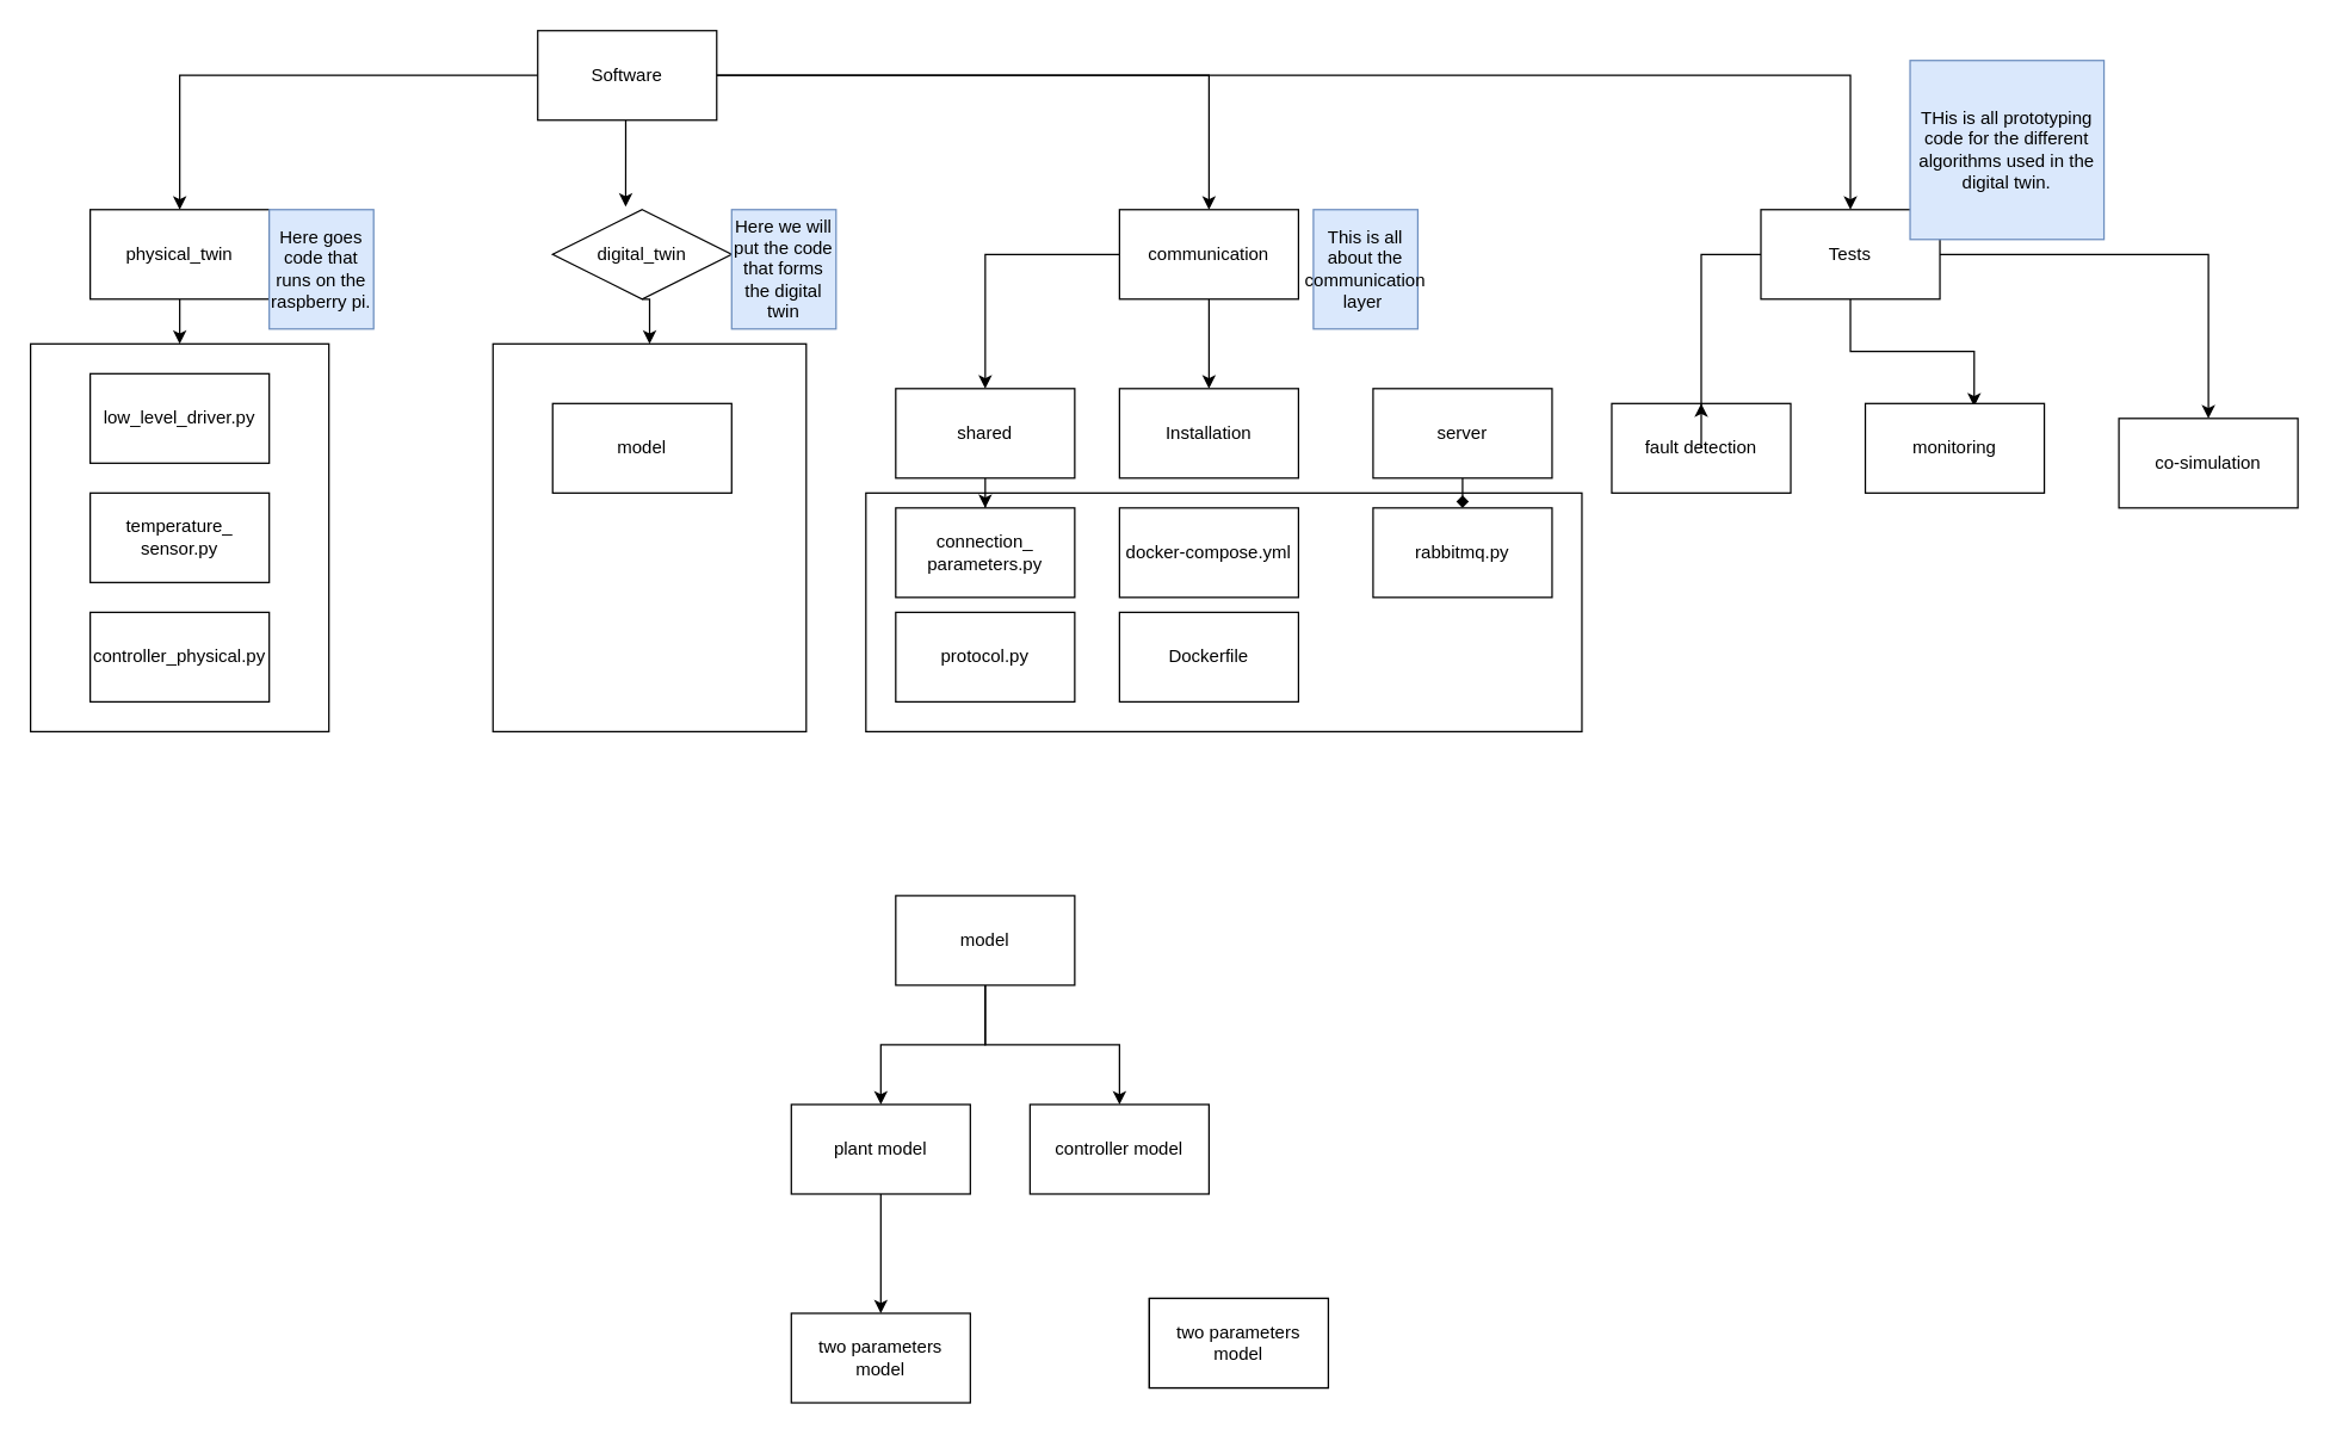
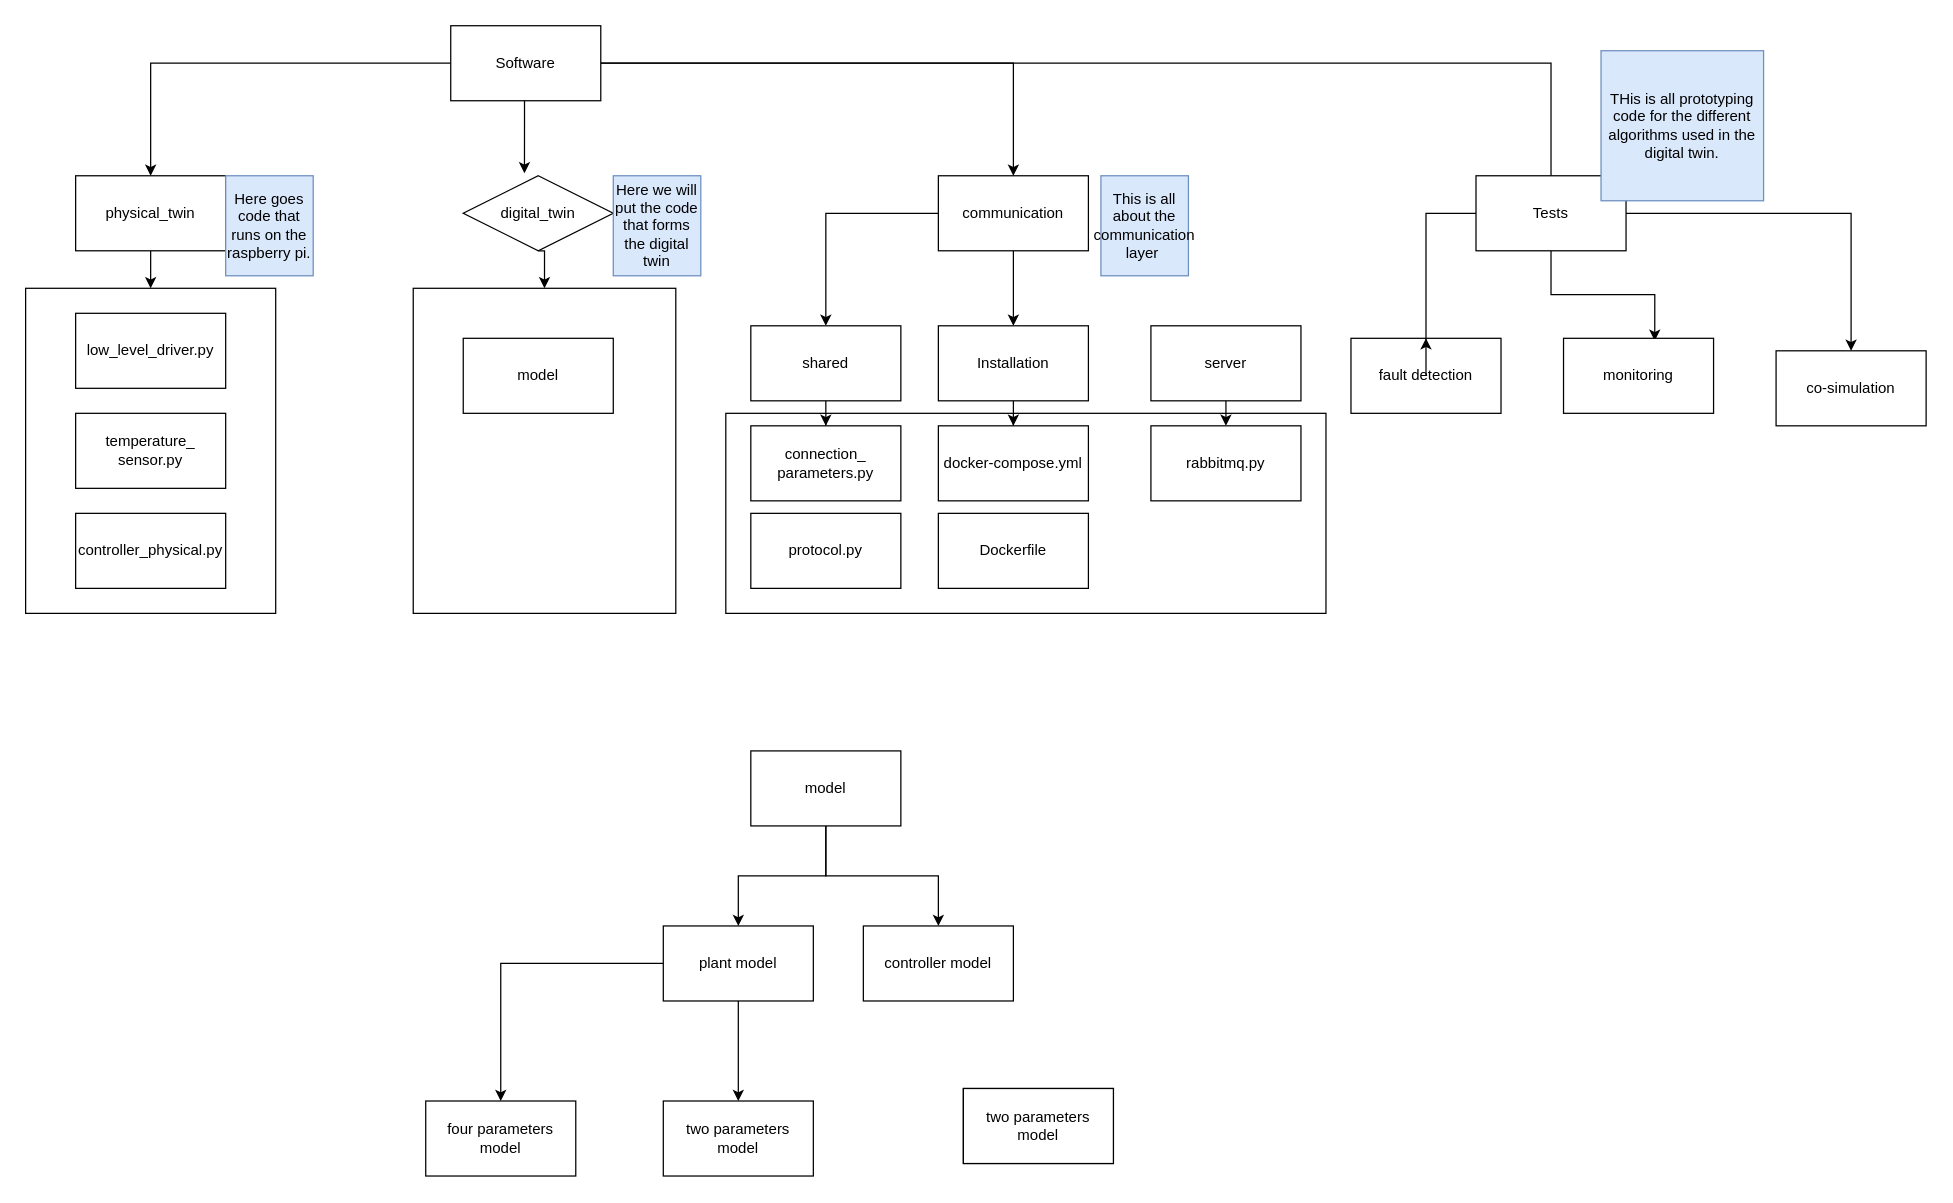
- <mxCell id="8" style="edgeStyle=orthogonalEdgeStyle;rounded=0;orthogonalLoop=1;jettySize=auto;html=1;" edge="1" parent="1" source="9" target="38"><mxGeometry relative="1" as="geometry" /></mxCell>
+ <mxCell id="8" style="edgeStyle=orthogonalEdgeStyle;rounded=0;orthogonalLoop=1;jettySize=auto;html=1;endArrow=none;" edge="1" parent="1" source="9" target="38"><mxGeometry relative="1" as="geometry" /></mxCell>
- <mxCell id="24" style="edgeStyle=orthogonalEdgeStyle;rounded=0;orthogonalLoop=1;jettySize=auto;html=1;exitX=0.5;exitY=1;exitDx=0;exitDy=0;entryX=0.5;entryY=0;entryDx=0;entryDy=0;endArrow=diamond;" parent="1" source="25" target="30" edge="1"><mxGeometry relative="1" as="geometry" /></mxCell>
+ <mxCell id="24" style="edgeStyle=orthogonalEdgeStyle;rounded=0;orthogonalLoop=1;jettySize=auto;html=1;exitX=0.5;exitY=1;exitDx=0;exitDy=0;entryX=0.5;entryY=0;entryDx=0;entryDy=0;" parent="1" source="25" target="30" edge="1"><mxGeometry relative="1" as="geometry" /></mxCell>
+ <mxCell id="20" style="edgeStyle=orthogonalEdgeStyle;rounded=0;orthogonalLoop=1;jettySize=auto;html=1;entryX=0.5;entryY=0;entryDx=0;entryDy=0;" parent="1" source="21" target="26" edge="1"><mxGeometry relative="1" as="geometry" /></mxCell>
+ <mxCell id="40" style="edgeStyle=orthogonalEdgeStyle;rounded=0;orthogonalLoop=1;jettySize=auto;html=1;entryX=0.5;entryY=0;entryDx=0;entryDy=0;" edge="1" parent="1" source="41" target="44"><mxGeometry relative="1" as="geometry" /></mxCell>
+ <mxCell id="44" value="four parameters model" style="rounded=0;whiteSpace=wrap;html=1;" vertex="1" parent="1"><mxGeometry x="340" y="880" width="120" height="60" as="geometry" /></mxCell>
